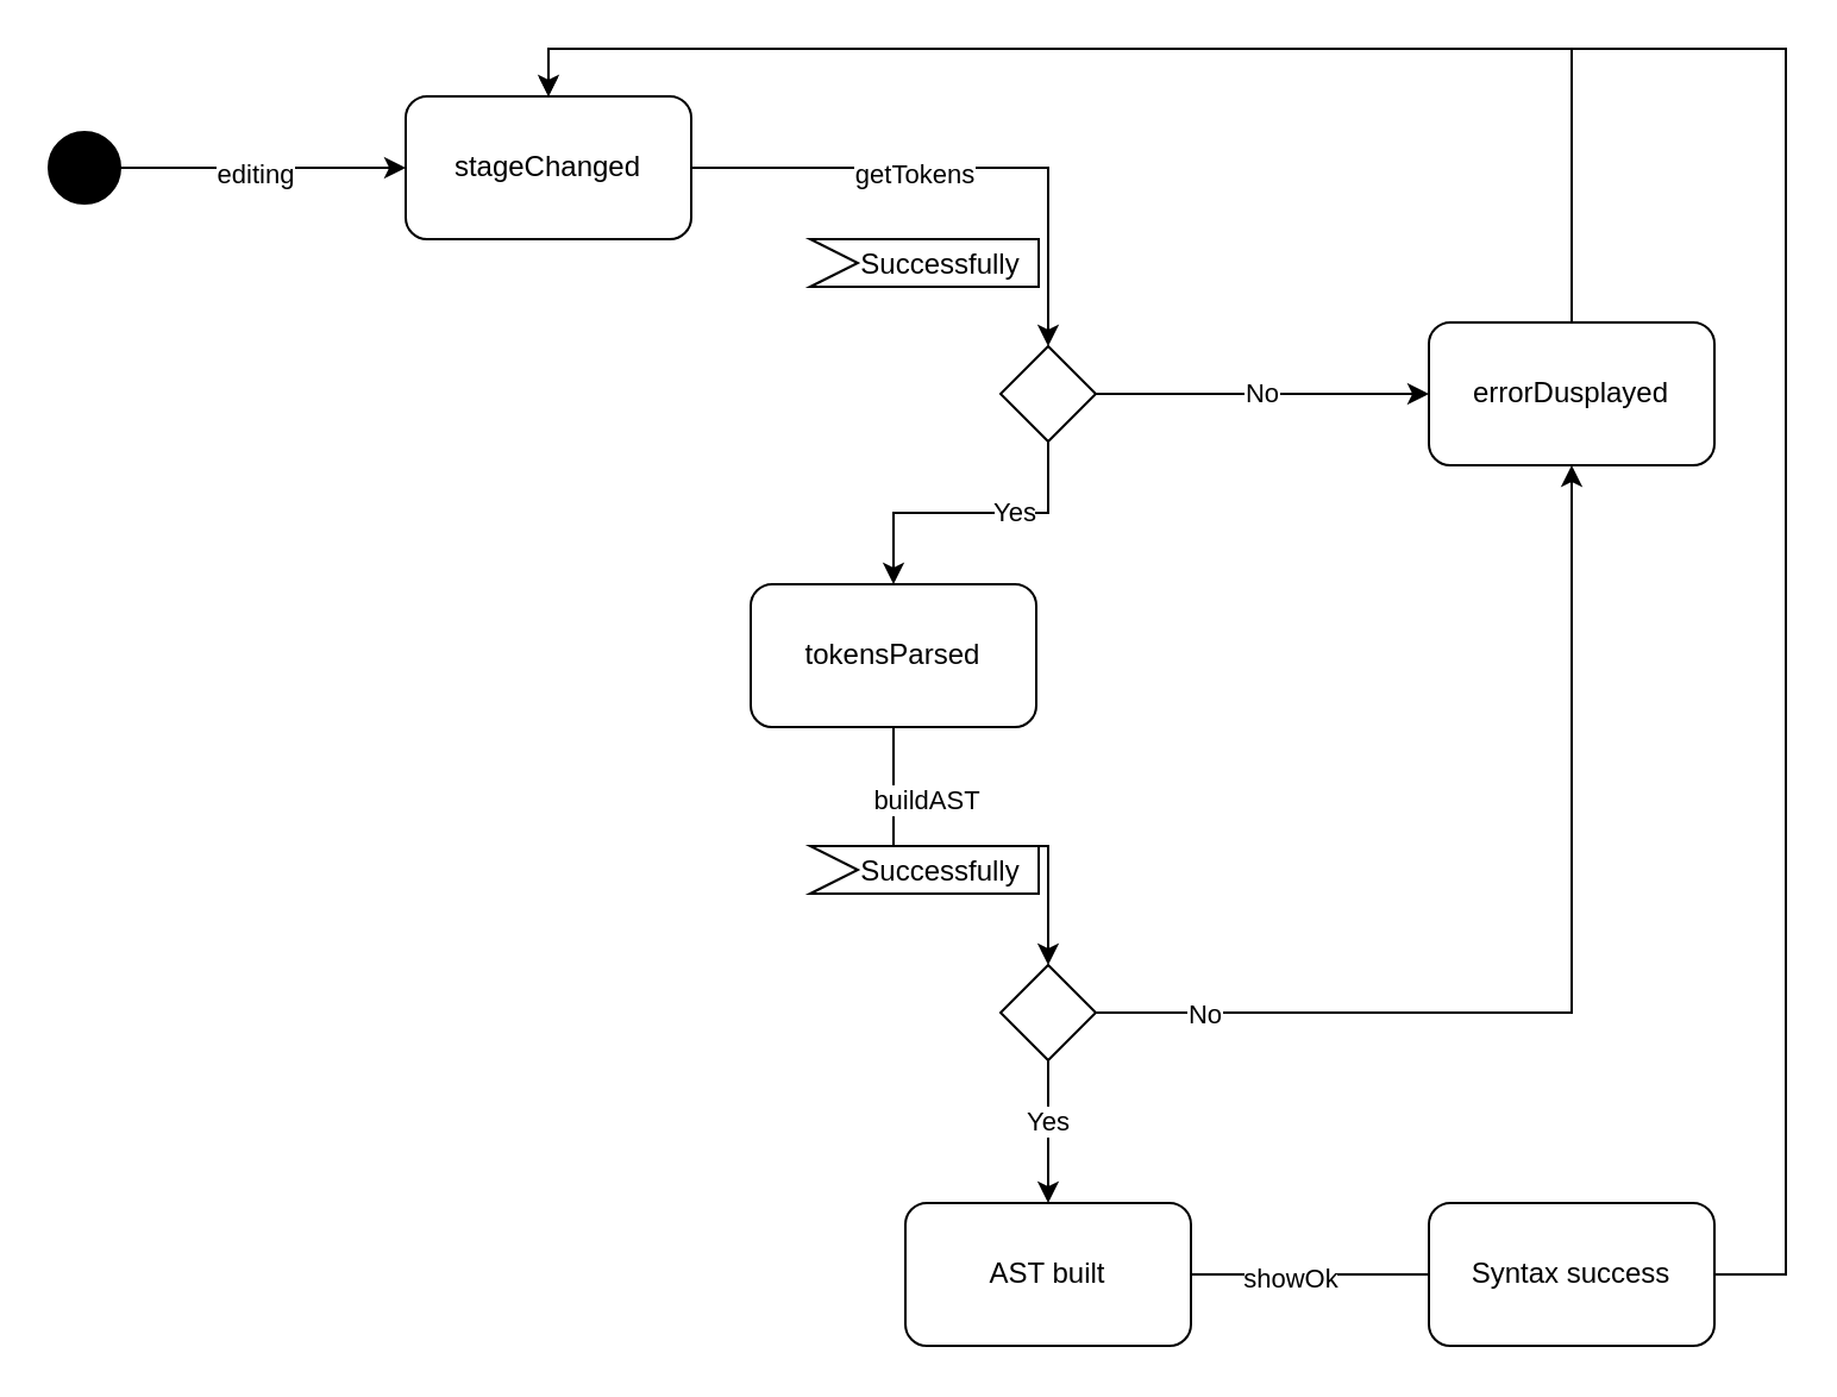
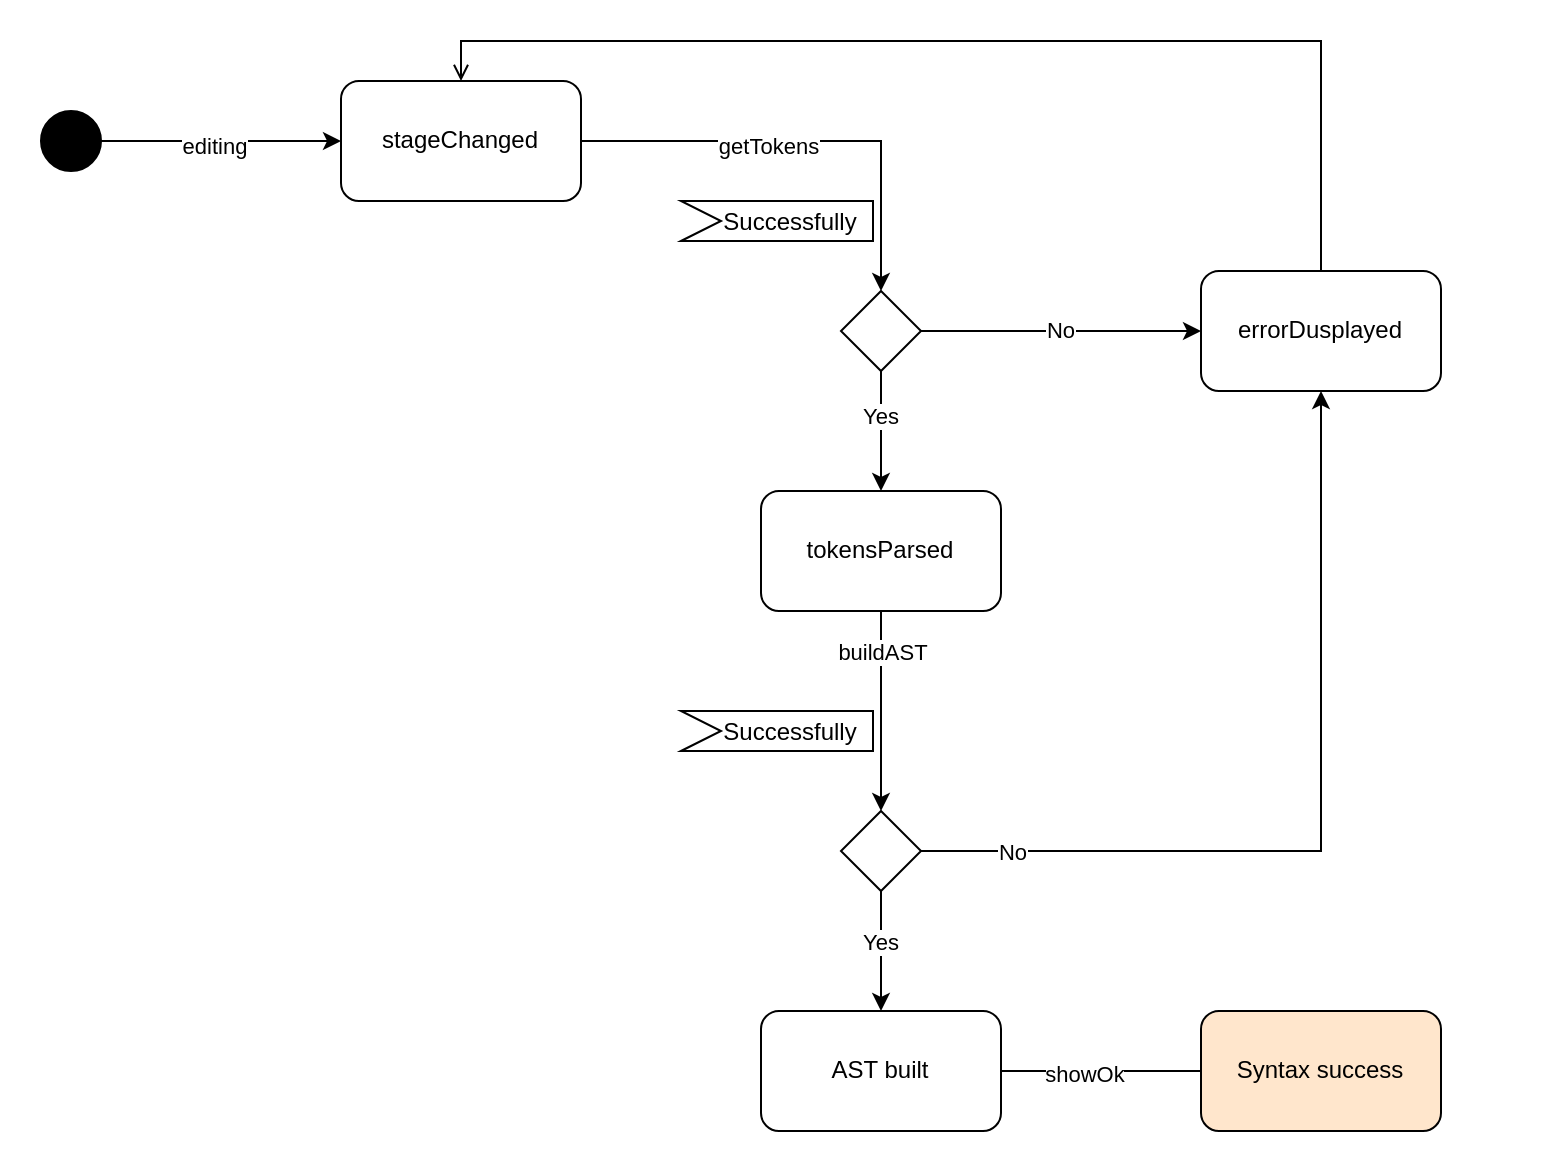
- <mxCell id="27" style="edgeStyle=orthogonalEdgeStyle;rounded=0;orthogonalLoop=1;jettySize=auto;html=1;entryX=0.5;entryY=0;entryDx=0;entryDy=0;" edge="1" parent="1" source="28" target="7"><mxGeometry relative="1" as="geometry"><Array as="points"><mxPoint x="750" y="535" /><mxPoint x="750" y="20" /><mxPoint x="230" y="20" /></Array></mxGeometry></mxCell>
- <mxCell id="14" value="tokensParsed" style="rounded=1;whiteSpace=wrap;html=1;" vertex="1" parent="1"><mxGeometry x="315" y="245" width="120" height="60" as="geometry" /></mxCell>
+ <mxCell id="14" value="tokensParsed" style="rounded=1;whiteSpace=wrap;html=1;" vertex="1" parent="1"><mxGeometry x="380" y="245" width="120" height="60" as="geometry" /></mxCell>
- <mxCell id="28" value="Syntax success" style="rounded=1;whiteSpace=wrap;html=1;" vertex="1" parent="1"><mxGeometry x="600" y="505" width="120" height="60" as="geometry" /></mxCell>
+ <mxCell id="28" value="Syntax success" style="rounded=1;whiteSpace=wrap;html=1;fillColor=#ffe6cc;" vertex="1" parent="1"><mxGeometry x="600" y="505" width="120" height="60" as="geometry" /></mxCell>
